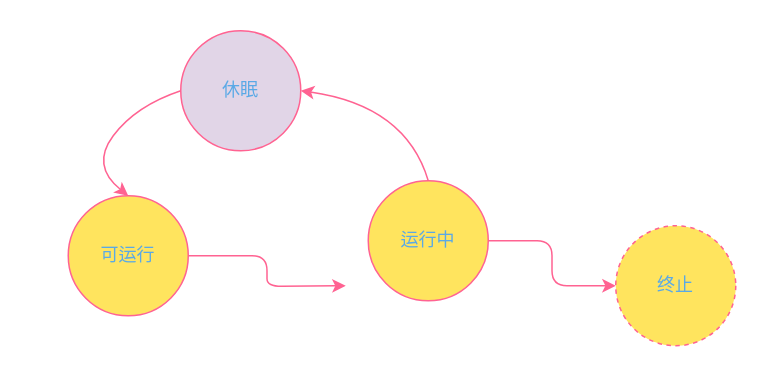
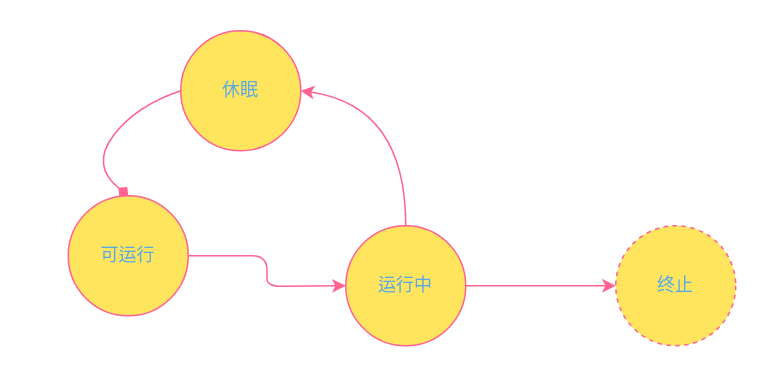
- <mxCell id="8" value="休眠" style="ellipse;whiteSpace=wrap;html=1;aspect=fixed;rounded=0;sketch=0;fontColor=#5AA9E6;strokeColor=#FF6392;fillColor=#e1d5e7;" vertex="1" parent="2"><mxGeometry x="100" width="80" height="80" as="geometry" /></mxCell>
+ <mxCell id="8" value="休眠" style="ellipse;whiteSpace=wrap;html=1;aspect=fixed;rounded=0;sketch=0;fontColor=#5AA9E6;strokeColor=#FF6392;fillColor=#FFE45E;" vertex="1" parent="2"><mxGeometry x="100" width="80" height="80" as="geometry" /></mxCell>
- <mxCell id="10" value="" style="curved=1;endArrow=classic;html=1;rounded=1;sketch=0;fontColor=#5AA9E6;strokeColor=#FF6392;fillColor=#FFE45E;exitX=0;exitY=0.5;exitDx=0;exitDy=0;entryX=0.5;entryY=0;entryDx=0;entryDy=0;" edge="1" parent="2" source="8" target="4"><mxGeometry width="50" height="50" relative="1" as="geometry"><mxPoint x="250" y="280" as="sourcePoint" /><mxPoint x="300" y="230" as="targetPoint" /><Array as="points"><mxPoint x="70" y="50" /><mxPoint x="40" y="90" /></Array></mxGeometry></mxCell>
+ <mxCell id="10" value="" style="curved=1;endArrow=diamond;html=1;rounded=1;sketch=0;fontColor=#5AA9E6;strokeColor=#FF6392;fillColor=#FFE45E;exitX=0;exitY=0.5;exitDx=0;exitDy=0;entryX=0.5;entryY=0;entryDx=0;entryDy=0;" edge="1" parent="2" source="8" target="4"><mxGeometry width="50" height="50" relative="1" as="geometry"><mxPoint x="250" y="280" as="sourcePoint" /><mxPoint x="300" y="230" as="targetPoint" /><Array as="points"><mxPoint x="70" y="50" /><mxPoint x="40" y="90" /></Array></mxGeometry></mxCell>
- <mxCell id="5" value="运行中" style="ellipse;whiteSpace=wrap;html=1;aspect=fixed;rounded=0;sketch=0;fontColor=#5AA9E6;strokeColor=#FF6392;fillColor=#FFE45E;" vertex="1" parent="2"><mxGeometry x="225" y="100" width="80" height="80" as="geometry" /></mxCell>
+ <mxCell id="5" value="运行中" style="ellipse;whiteSpace=wrap;html=1;aspect=fixed;rounded=0;sketch=0;fontColor=#5AA9E6;strokeColor=#FF6392;fillColor=#FFE45E;" vertex="1" parent="2"><mxGeometry x="210" y="130" width="80" height="80" as="geometry" /></mxCell>
